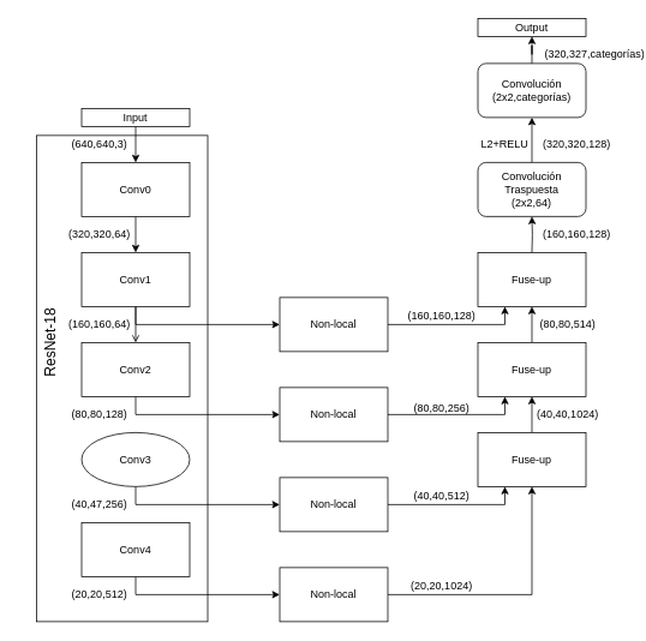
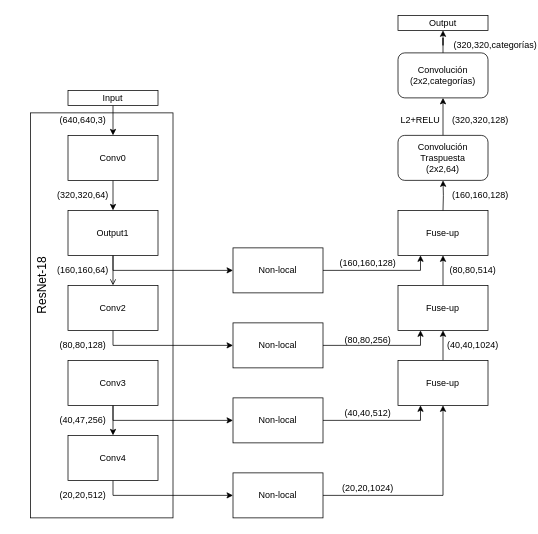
- <mxCell id="45" value="(320,327,categorías)" style="text;html=1;strokeColor=none;fillColor=none;align=center;verticalAlign=middle;whiteSpace=wrap;rounded=0;" parent="1" vertex="1"><mxGeometry x="640" y="50" width="40" height="20" as="geometry" /></mxCell>
+ <mxCell id="45" value="(320,320,categorías)" style="text;html=1;strokeColor=none;fillColor=none;align=center;verticalAlign=middle;whiteSpace=wrap;rounded=0;" parent="1" vertex="1"><mxGeometry x="640" y="50" width="40" height="20" as="geometry" /></mxCell>
- <mxCell id="7" value="Conv1" style="rounded=0;whiteSpace=wrap;html=1;" parent="1" vertex="1"><mxGeometry x="90" y="280" width="120" height="60" as="geometry" /></mxCell>
+ <mxCell id="7" value="Output1" style="rounded=0;whiteSpace=wrap;html=1;" parent="1" vertex="1"><mxGeometry x="90" y="280" width="120" height="60" as="geometry" /></mxCell>
- <mxCell id="12" value="Conv3" style="ellipse;whiteSpace=wrap;html=1;" parent="1" vertex="1"><mxGeometry x="90" y="480" width="120" height="60" as="geometry" /></mxCell>
+ <mxCell id="12" value="Conv3" style="rounded=0;whiteSpace=wrap;html=1;" parent="1" vertex="1"><mxGeometry x="90" y="480" width="120" height="60" as="geometry" /></mxCell>
+ <mxCell id="10" style="edgeStyle=orthogonalEdgeStyle;rounded=0;orthogonalLoop=1;jettySize=auto;html=1;exitX=0.5;exitY=1;exitDx=0;exitDy=0;entryX=0.5;entryY=0;entryDx=0;entryDy=0;" parent="1" source="12" target="14" edge="1"><mxGeometry relative="1" as="geometry" /></mxCell>
